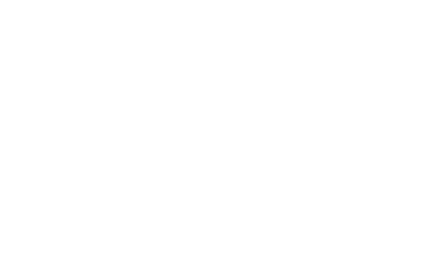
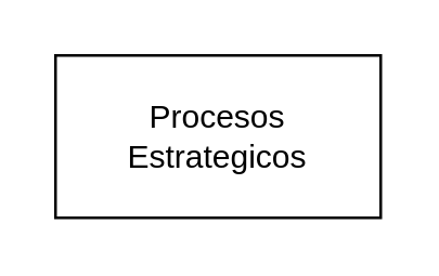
+ <mxCell id="2" value="Procesos Estrategicos" style="rounded=0;whiteSpace=wrap;html=1;" vertex="1" parent="1"><mxGeometry x="20" y="20" width="120" height="60" as="geometry" /></mxCell>
